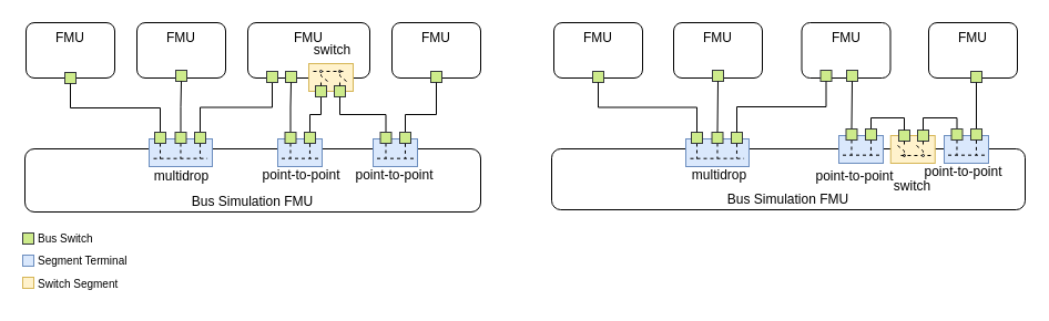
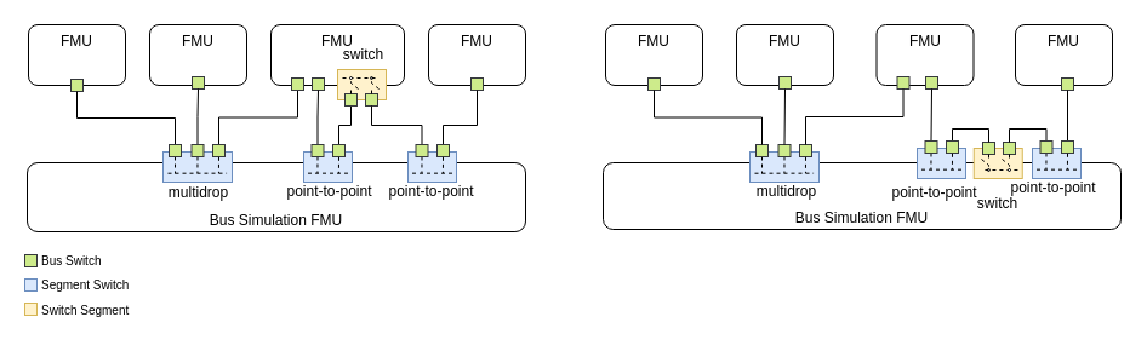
- <mxCell id="51" value="Segment Terminal" style="text;html=1;align=left;verticalAlign=middle;resizable=0;points=[];autosize=1;strokeColor=none;fillColor=none;fontSize=10;" vertex="1" parent="46"><mxGeometry x="12" y="23" width="98" height="24" as="geometry" /></mxCell>
+ <mxCell id="51" value="Segment Switch" style="text;html=1;align=left;verticalAlign=middle;resizable=0;points=[];autosize=1;strokeColor=none;fillColor=none;fontSize=10;" vertex="1" parent="46"><mxGeometry x="12" y="23" width="98" height="24" as="geometry" /></mxCell>
